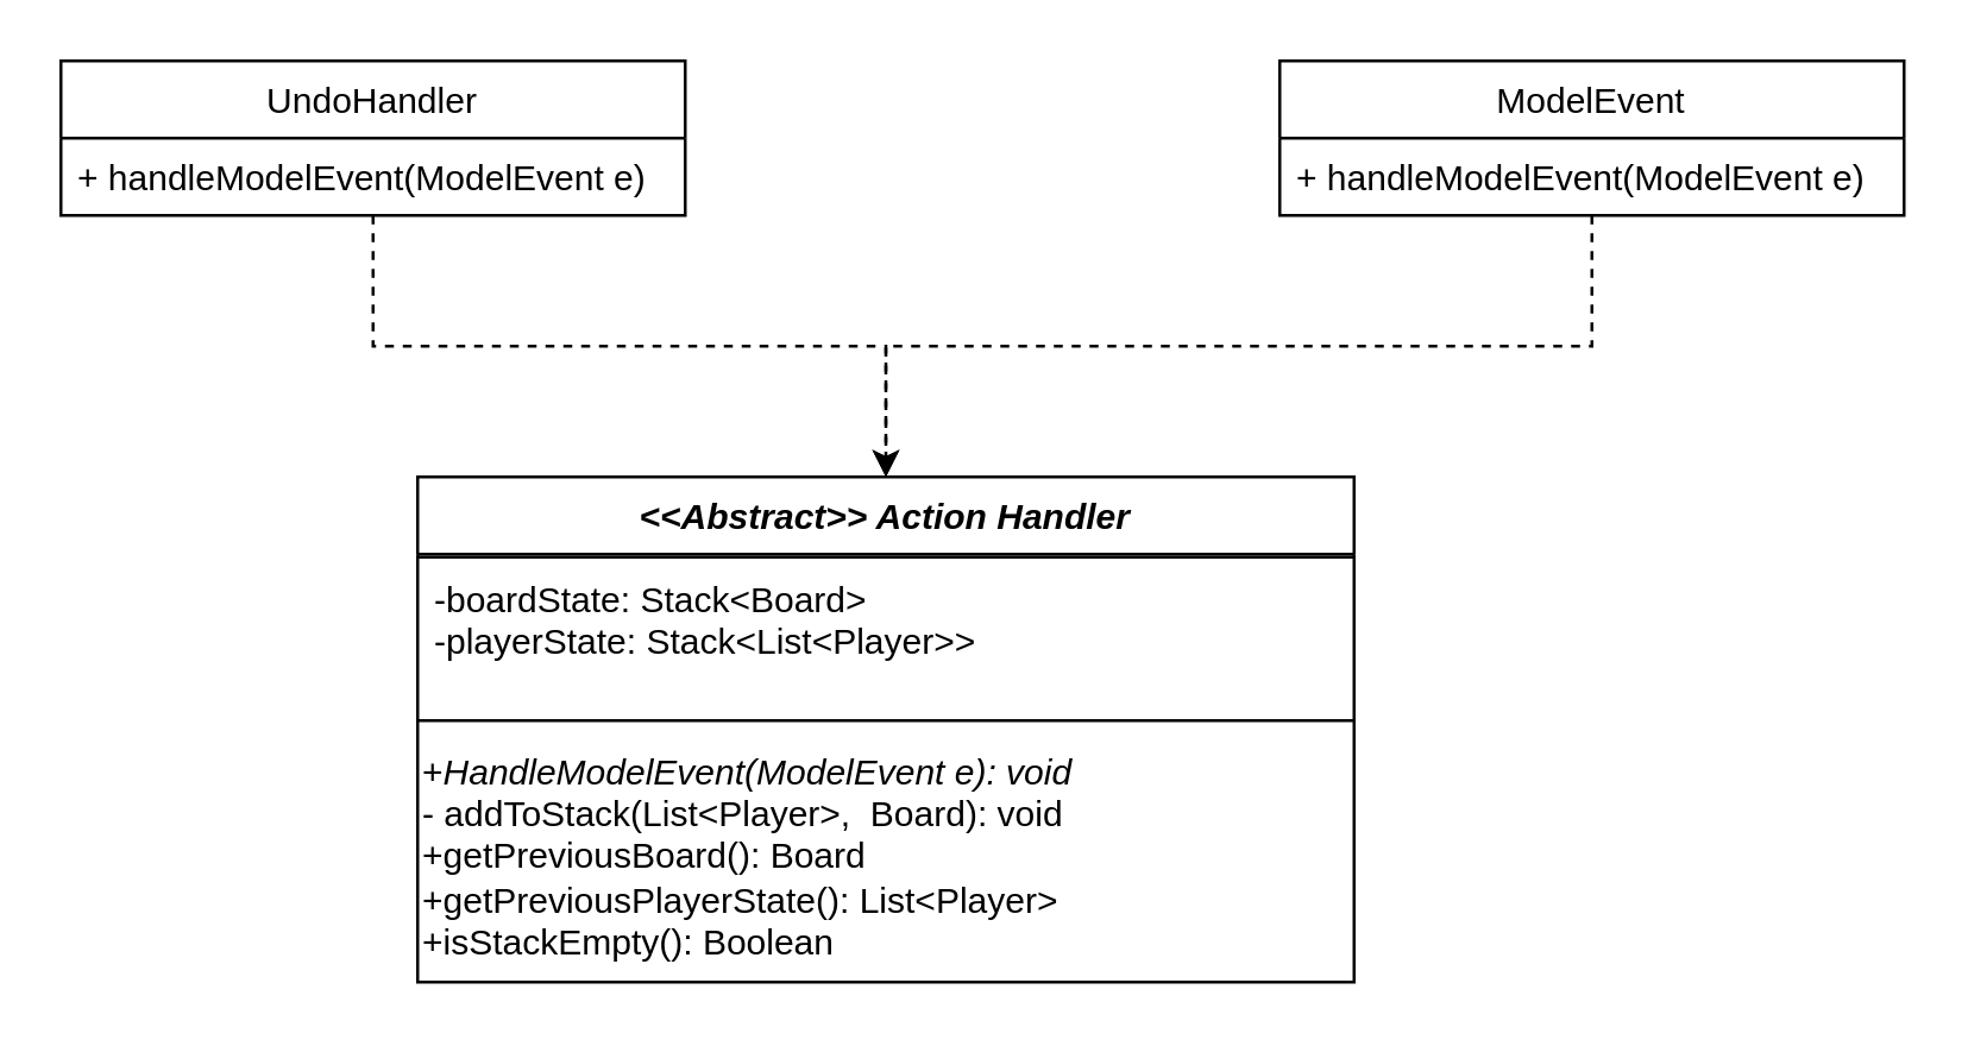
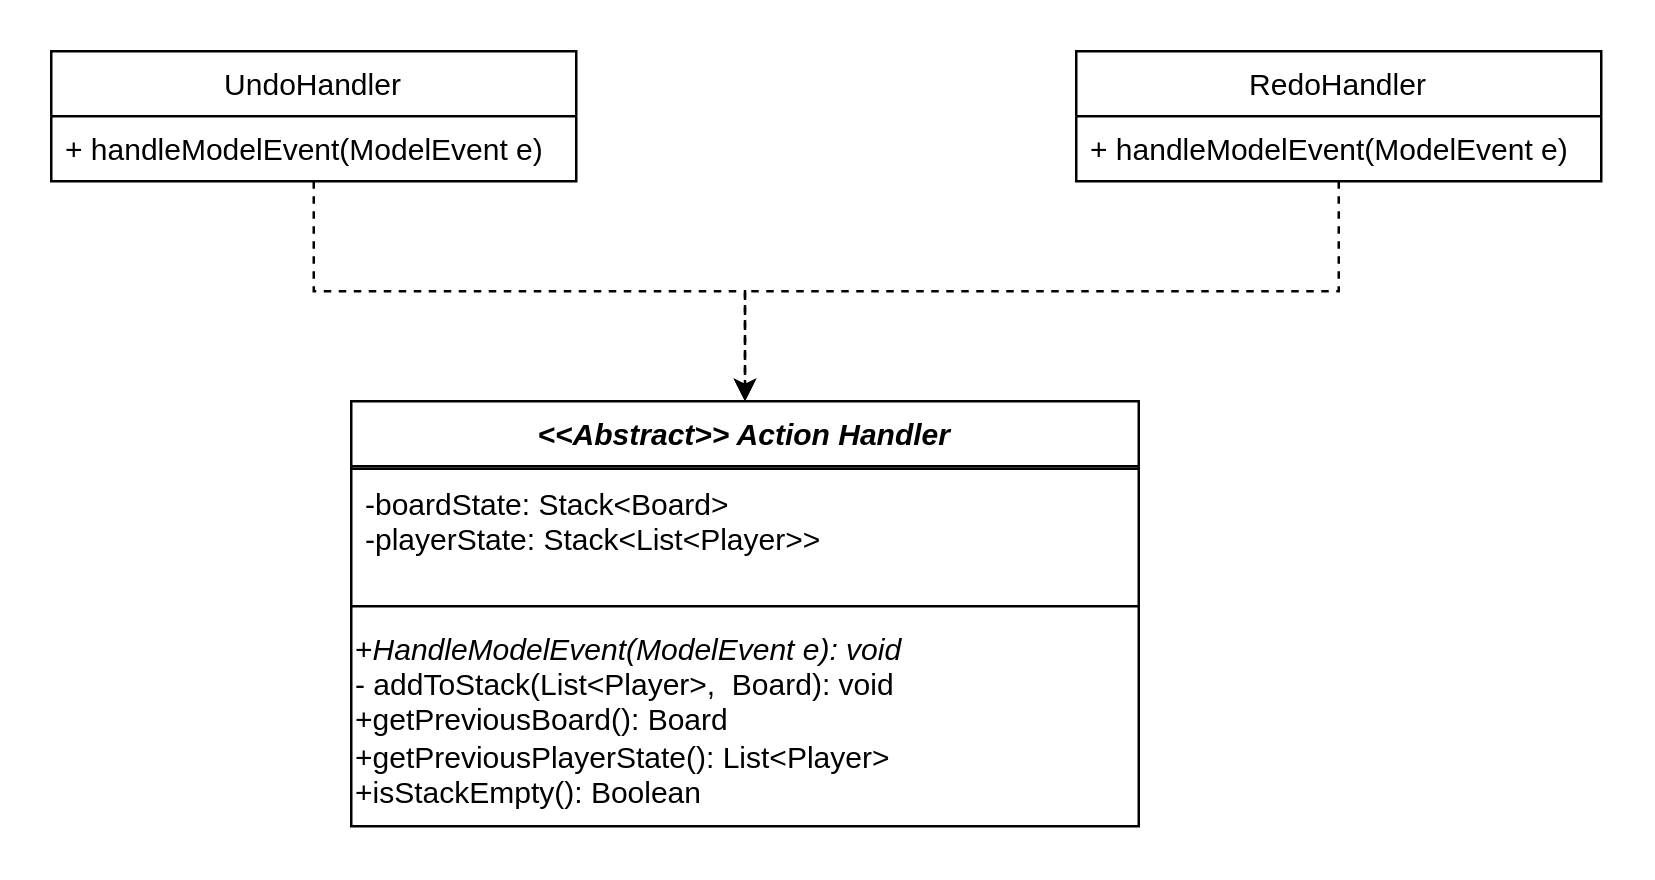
- <mxCell id="11" value="ModelEvent" style="swimlane;fontStyle=0;childLayout=stackLayout;horizontal=1;startSize=26;fillColor=none;horizontalStack=0;resizeParent=1;resizeParentMax=0;resizeLast=0;collapsible=1;marginBottom=0;" parent="1" vertex="1"><mxGeometry x="430" y="20" width="210" height="52" as="geometry" /></mxCell>
+ <mxCell id="11" value="RedoHandler" style="swimlane;fontStyle=0;childLayout=stackLayout;horizontal=1;startSize=26;fillColor=none;horizontalStack=0;resizeParent=1;resizeParentMax=0;resizeLast=0;collapsible=1;marginBottom=0;" parent="1" vertex="1"><mxGeometry x="430" y="20" width="210" height="52" as="geometry" /></mxCell>
